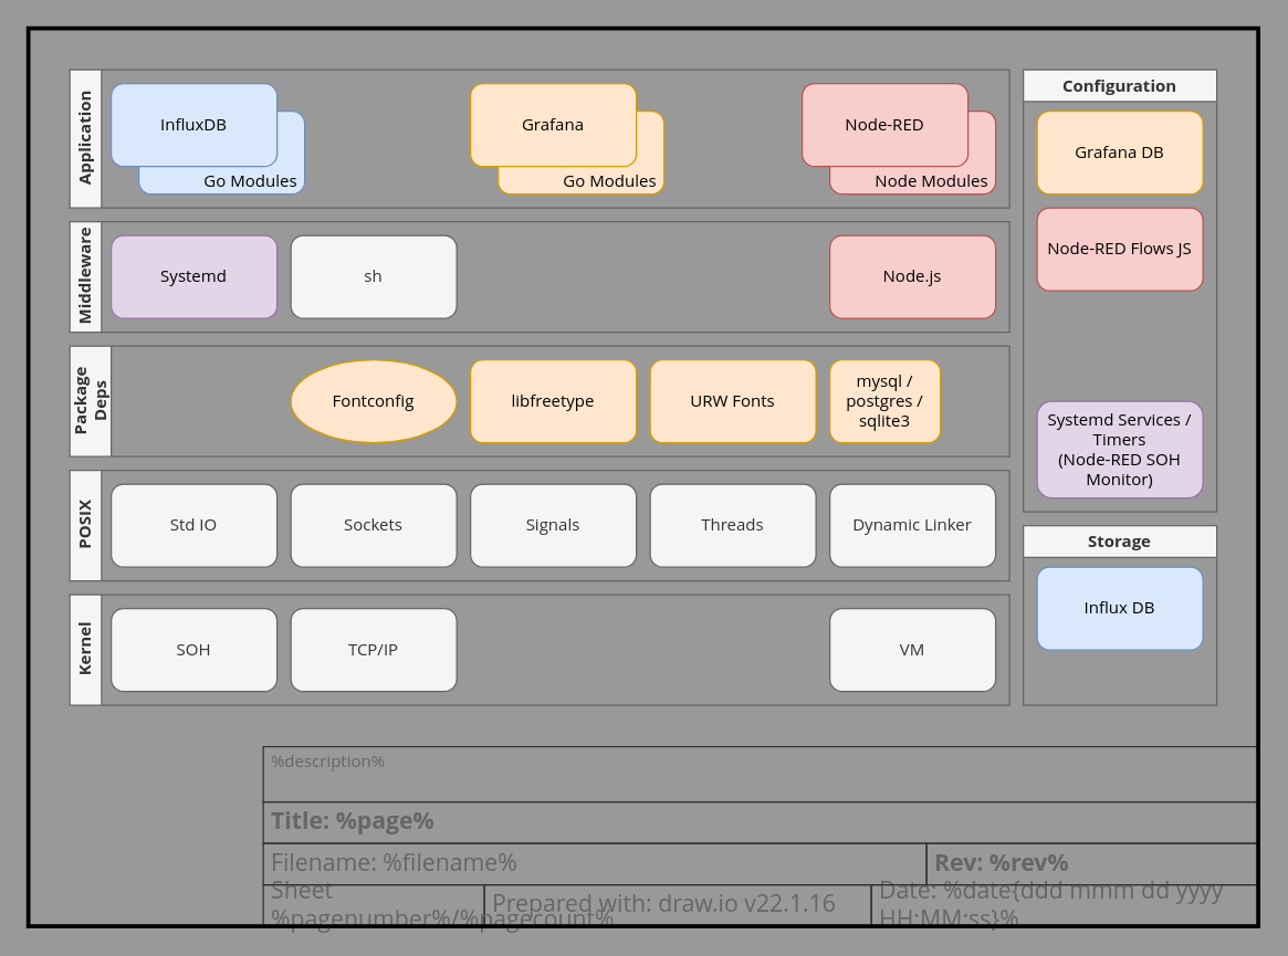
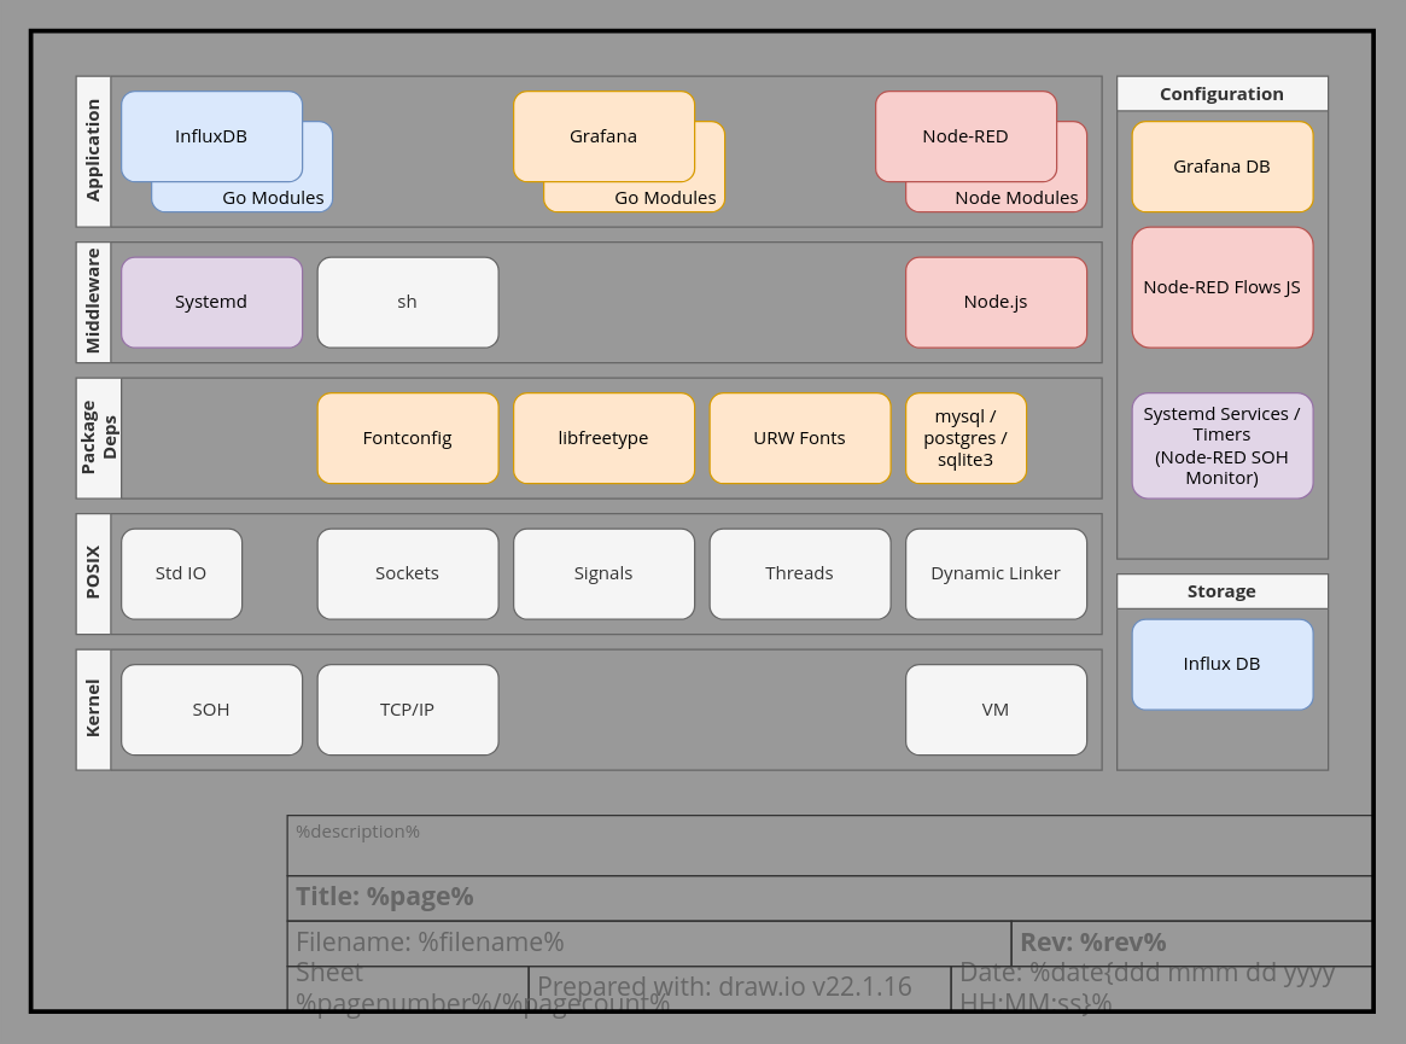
- <mxCell id="34" value="Node-RED Flows JS" style="rounded=1;whiteSpace=wrap;html=1;fontFamily=Open Sans;fillColor=#f8cecc;strokeColor=#b85450;" parent="33" vertex="1"><mxGeometry x="10" y="100" width="120" height="60" as="geometry" /></mxCell>
+ <mxCell id="34" value="Node-RED Flows JS" style="rounded=1;whiteSpace=wrap;html=1;fontFamily=Open Sans;fillColor=#f8cecc;strokeColor=#b85450;" parent="33" vertex="1"><mxGeometry x="10" y="100" width="120" height="80" as="geometry" /></mxCell>
- <mxCell id="39" value="Fontconfig" style="ellipse;whiteSpace=wrap;html=1;fontFamily=Open Sans;fillColor=#ffe6cc;strokeColor=#d79b00;" parent="37" vertex="1"><mxGeometry x="160" y="10" width="120" height="60" as="geometry" /></mxCell>
+ <mxCell id="39" value="Fontconfig" style="rounded=1;whiteSpace=wrap;html=1;fontFamily=Open Sans;fillColor=#ffe6cc;strokeColor=#d79b00;" parent="37" vertex="1"><mxGeometry x="160" y="10" width="120" height="60" as="geometry" /></mxCell>
- <mxCell id="36" value="Systemd Services / Timers&lt;br&gt;(Node-RED SOH Monitor)" style="rounded=1;whiteSpace=wrap;html=1;fontFamily=Open Sans;fillColor=#e1d5e7;strokeColor=#9673a6;" parent="33" vertex="1"><mxGeometry x="10" y="240" width="120" height="70" as="geometry" /></mxCell>
+ <mxCell id="36" value="Systemd Services / Timers&lt;br&gt;(Node-RED SOH Monitor)" style="rounded=1;whiteSpace=wrap;html=1;fontFamily=Open Sans;fillColor=#e1d5e7;strokeColor=#9673a6;" parent="33" vertex="1"><mxGeometry x="10" y="210" width="120" height="70" as="geometry" /></mxCell>
- <mxCell id="13" value="Std IO" style="rounded=1;whiteSpace=wrap;html=1;fontFamily=Open Sans;fillColor=#f5f5f5;strokeColor=#666666;fontColor=#333333;" parent="12" vertex="1"><mxGeometry x="30" y="10" width="120" height="60" as="geometry" /></mxCell>
+ <mxCell id="13" value="Std IO" style="rounded=1;whiteSpace=wrap;html=1;fontFamily=Open Sans;fillColor=#f5f5f5;strokeColor=#666666;fontColor=#333333;" parent="12" vertex="1"><mxGeometry x="30" y="10" width="80" height="60" as="geometry" /></mxCell>
